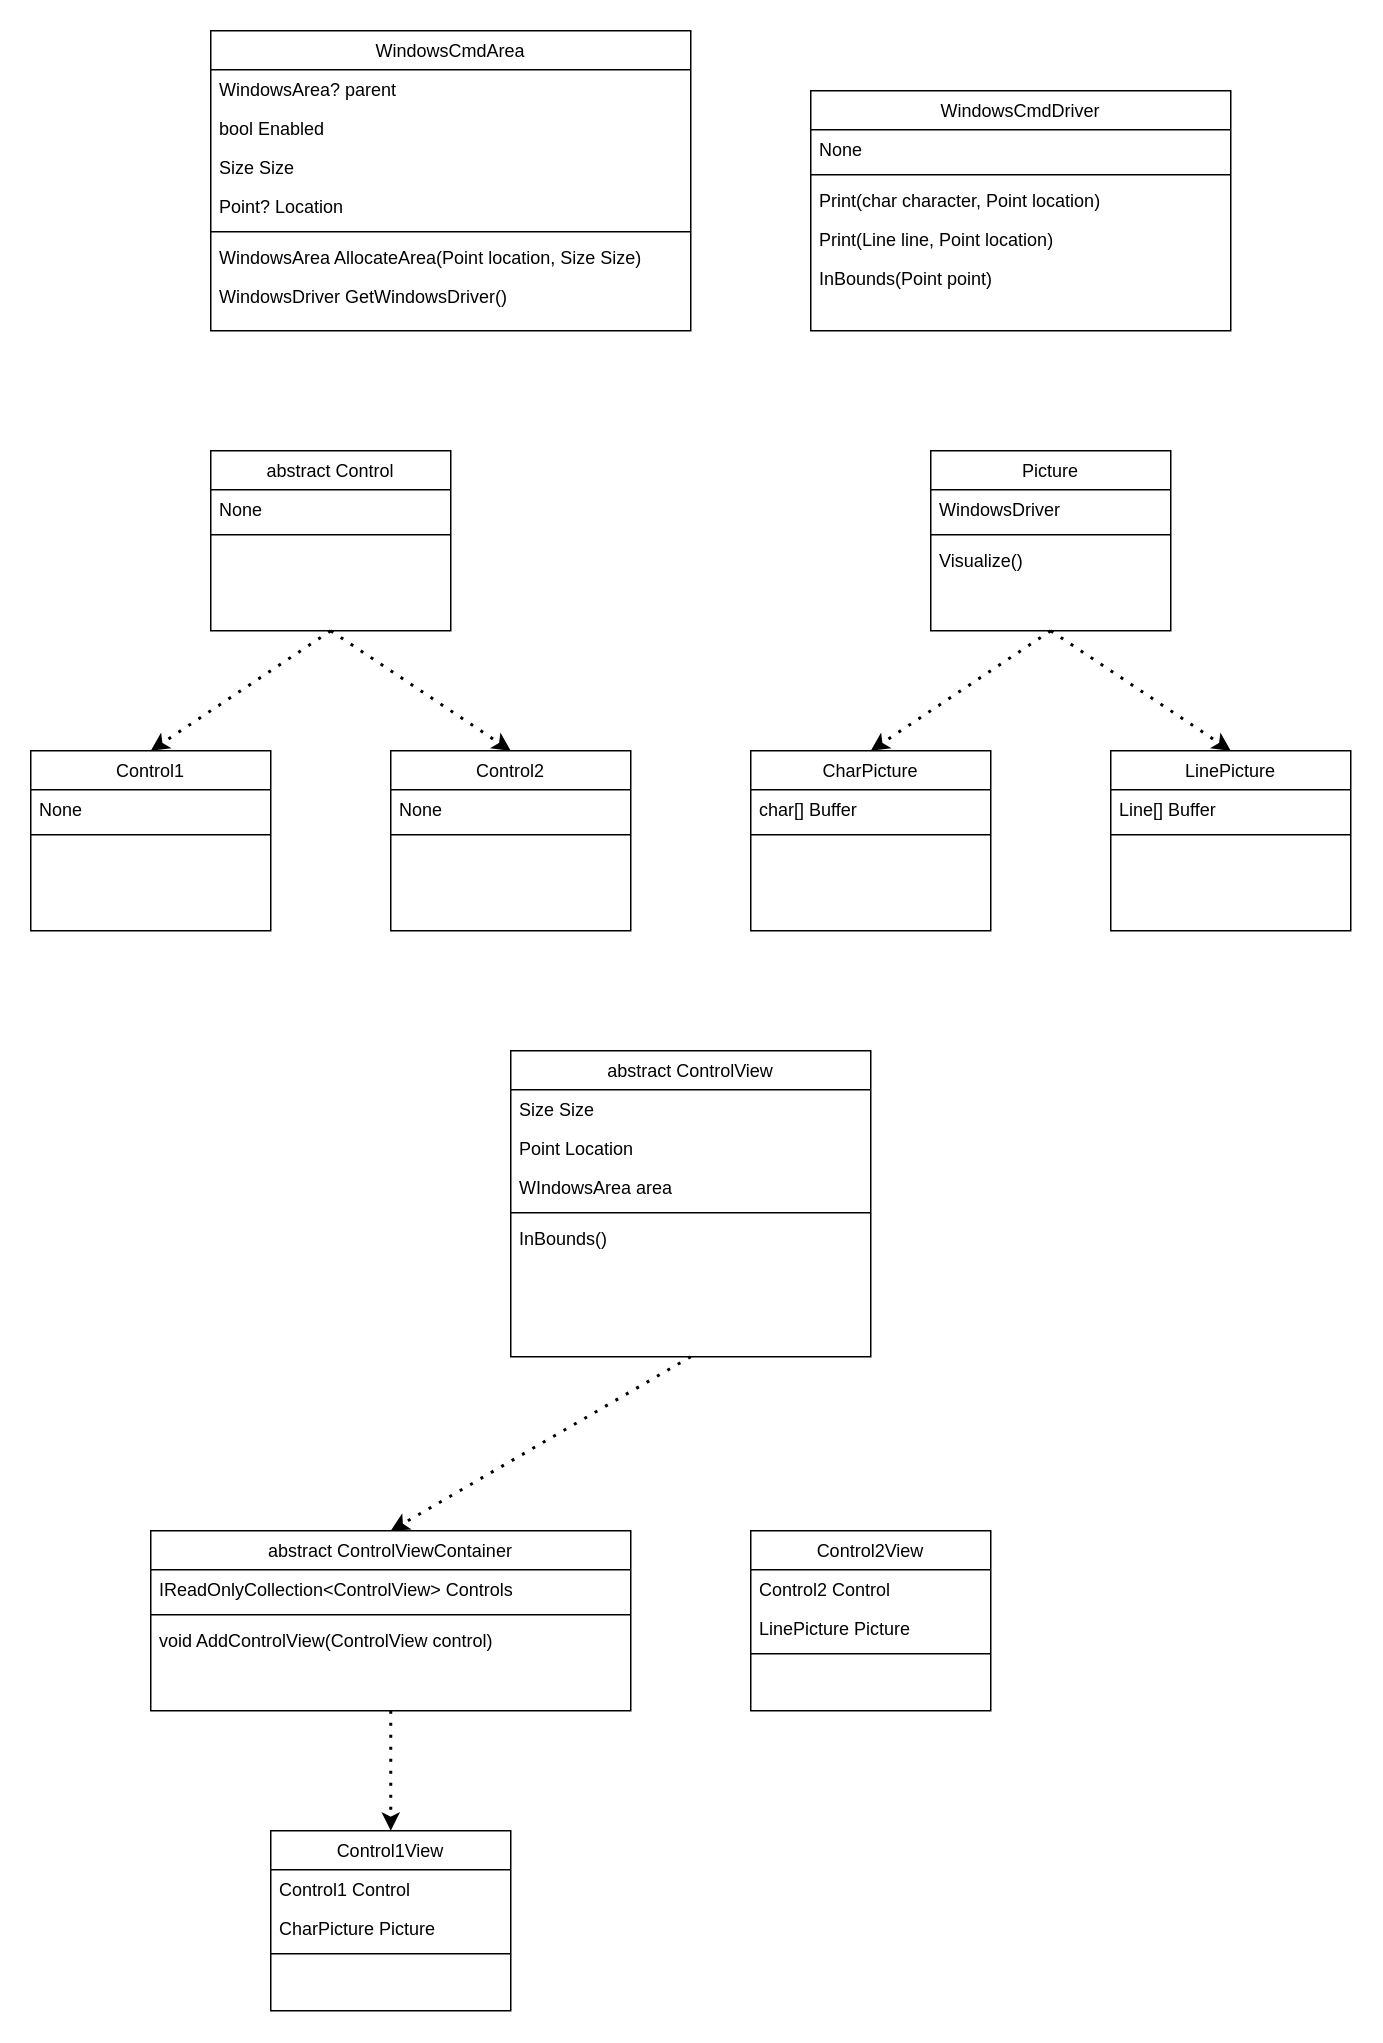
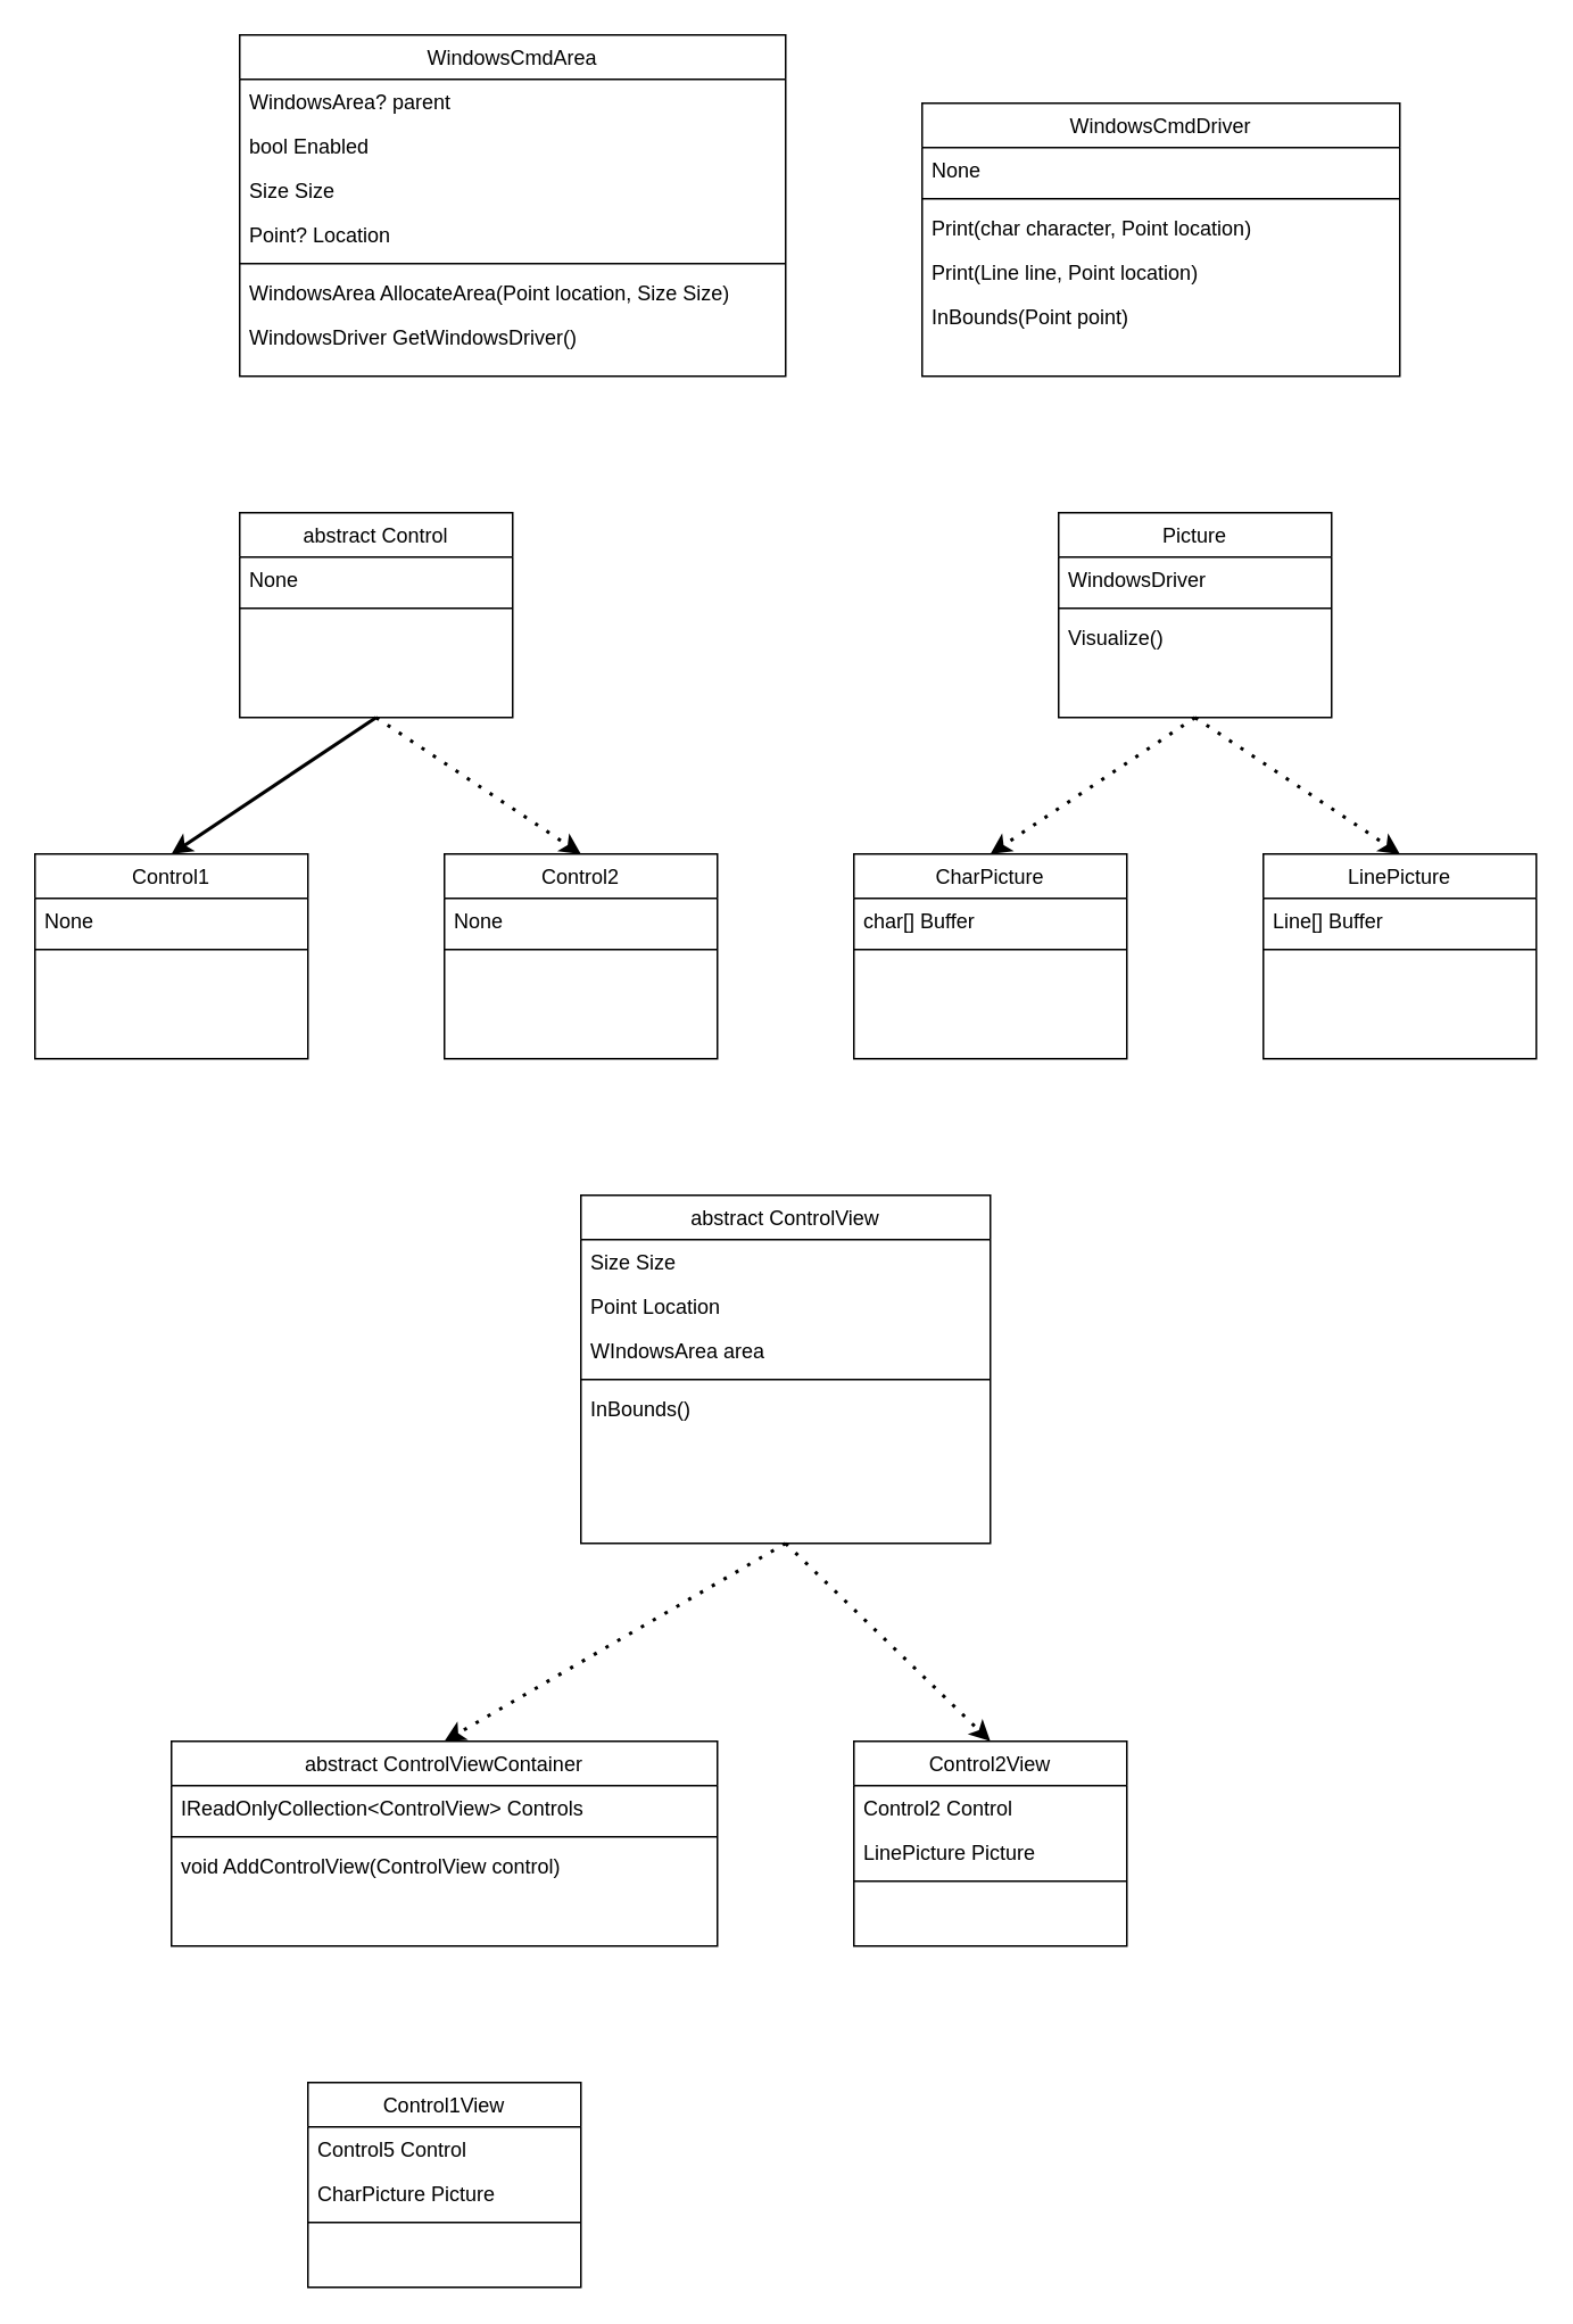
- <mxCell id="32" value="" style="endArrow=classic;dashed=1;html=1;dashPattern=1 3;strokeWidth=2;rounded=0;entryX=0.5;entryY=0;entryDx=0;entryDy=0;endFill=1;exitX=0.5;exitY=1;exitDx=0;exitDy=0;" parent="1" source="22" target="25" edge="1"><mxGeometry width="50" height="50" relative="1" as="geometry"><mxPoint x="230" y="430" as="sourcePoint" /><mxPoint x="110" y="510" as="targetPoint" /></mxGeometry></mxCell>
+ <mxCell id="32" value="" style="endArrow=classic;dashed=0;html=1;dashPattern=1 3;strokeWidth=2;rounded=0;entryX=0.5;entryY=0;entryDx=0;entryDy=0;endFill=1;exitX=0.5;exitY=1;exitDx=0;exitDy=0;" parent="1" source="22" target="25" edge="1"><mxGeometry width="50" height="50" relative="1" as="geometry"><mxPoint x="230" y="430" as="sourcePoint" /><mxPoint x="110" y="510" as="targetPoint" /></mxGeometry></mxCell>
+ <mxCell id="48" value="" style="endArrow=classic;dashed=1;html=1;dashPattern=1 3;strokeWidth=2;rounded=0;exitX=0.5;exitY=1;exitDx=0;exitDy=0;entryX=0.5;entryY=0;entryDx=0;entryDy=0;endFill=1;" parent="1" source="37" target="43" edge="1"><mxGeometry width="50" height="50" relative="1" as="geometry"><mxPoint x="470" y="990" as="sourcePoint" /><mxPoint x="350" y="1070" as="targetPoint" /></mxGeometry></mxCell>
- <mxCell id="53" value="" style="endArrow=classic;dashed=1;html=1;dashPattern=1 3;strokeWidth=2;rounded=0;exitX=0.5;exitY=1;exitDx=0;exitDy=0;entryX=0.5;entryY=0;entryDx=0;entryDy=0;endFill=1;" parent="1" source="49" target="33" edge="1"><mxGeometry width="50" height="50" relative="1" as="geometry"><mxPoint x="430" y="1230" as="sourcePoint" /><mxPoint x="230" y="1350" as="targetPoint" /></mxGeometry></mxCell>
- <mxCell id="34" value="Control1 Control" style="text;align=left;verticalAlign=top;spacingLeft=4;spacingRight=4;overflow=hidden;rotatable=0;points=[[0,0.5],[1,0.5]];portConstraint=eastwest;" parent="33" vertex="1"><mxGeometry y="26" width="160" height="26" as="geometry" /></mxCell>
+ <mxCell id="34" value="Control5 Control" style="text;align=left;verticalAlign=top;spacingLeft=4;spacingRight=4;overflow=hidden;rotatable=0;points=[[0,0.5],[1,0.5]];portConstraint=eastwest;" parent="33" vertex="1"><mxGeometry y="26" width="160" height="26" as="geometry" /></mxCell>
